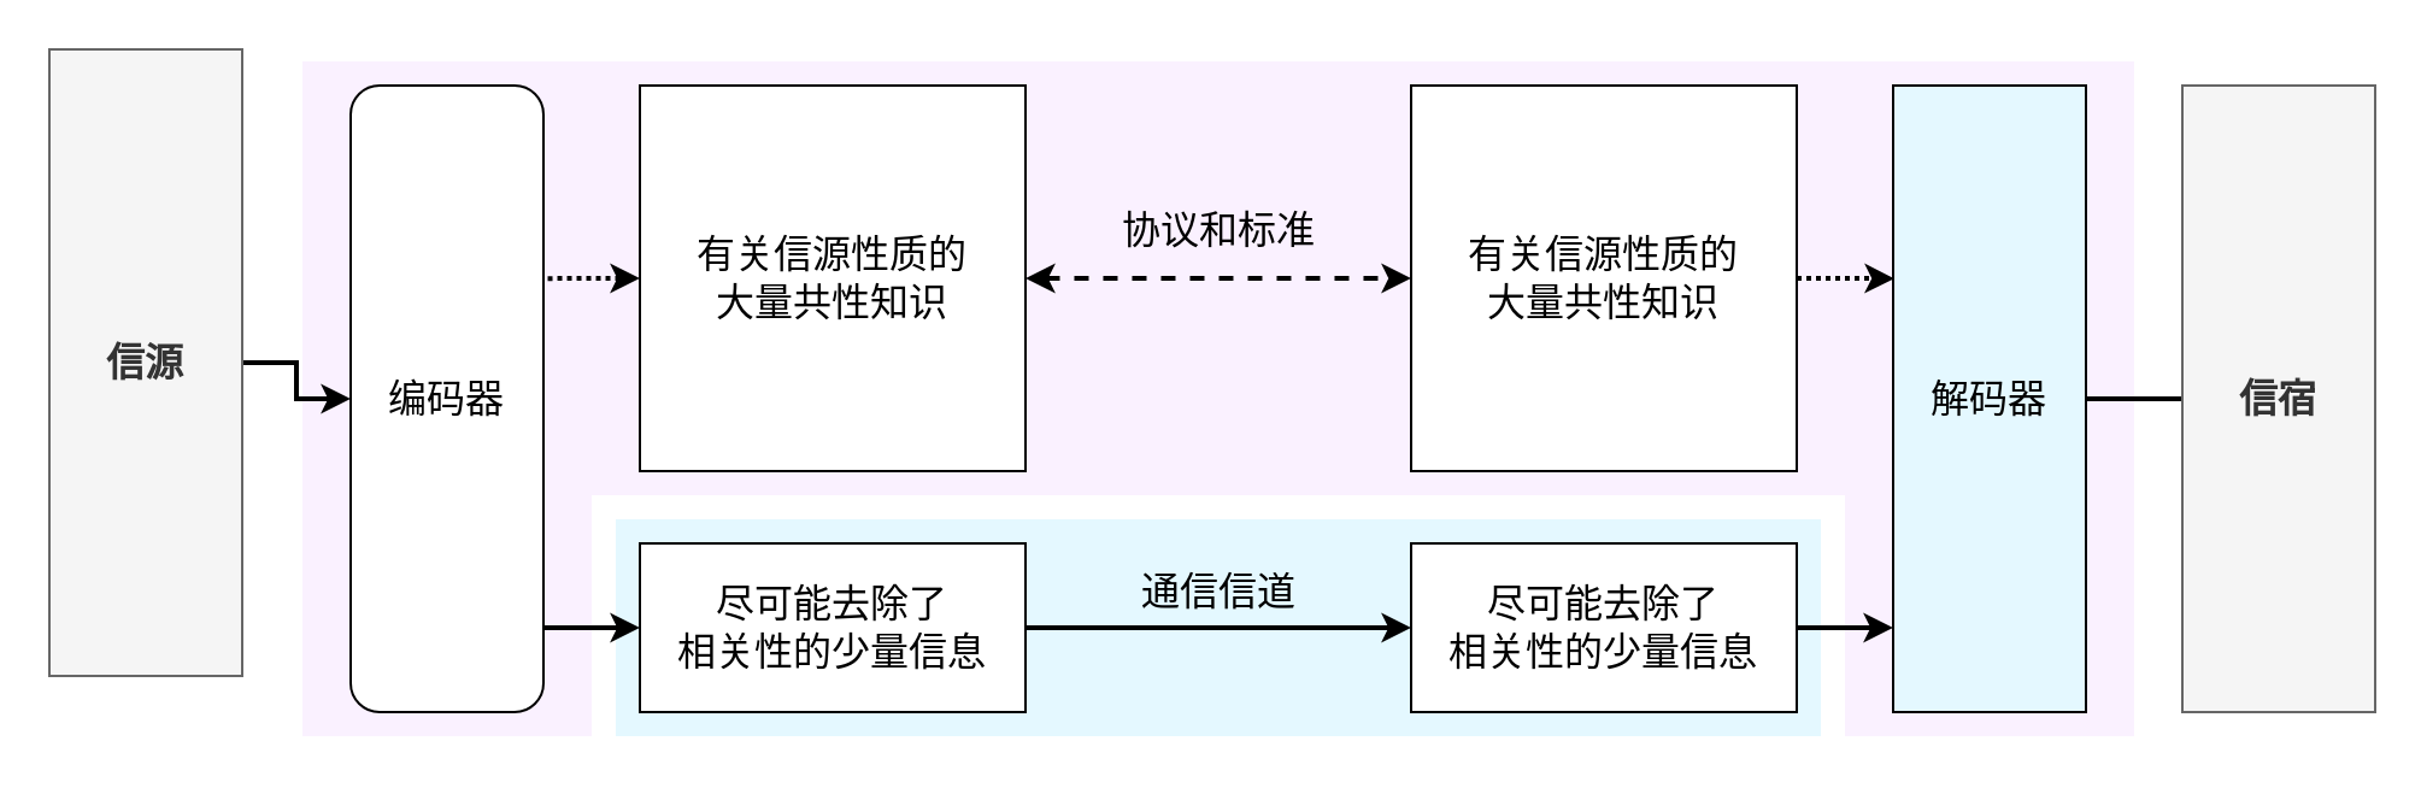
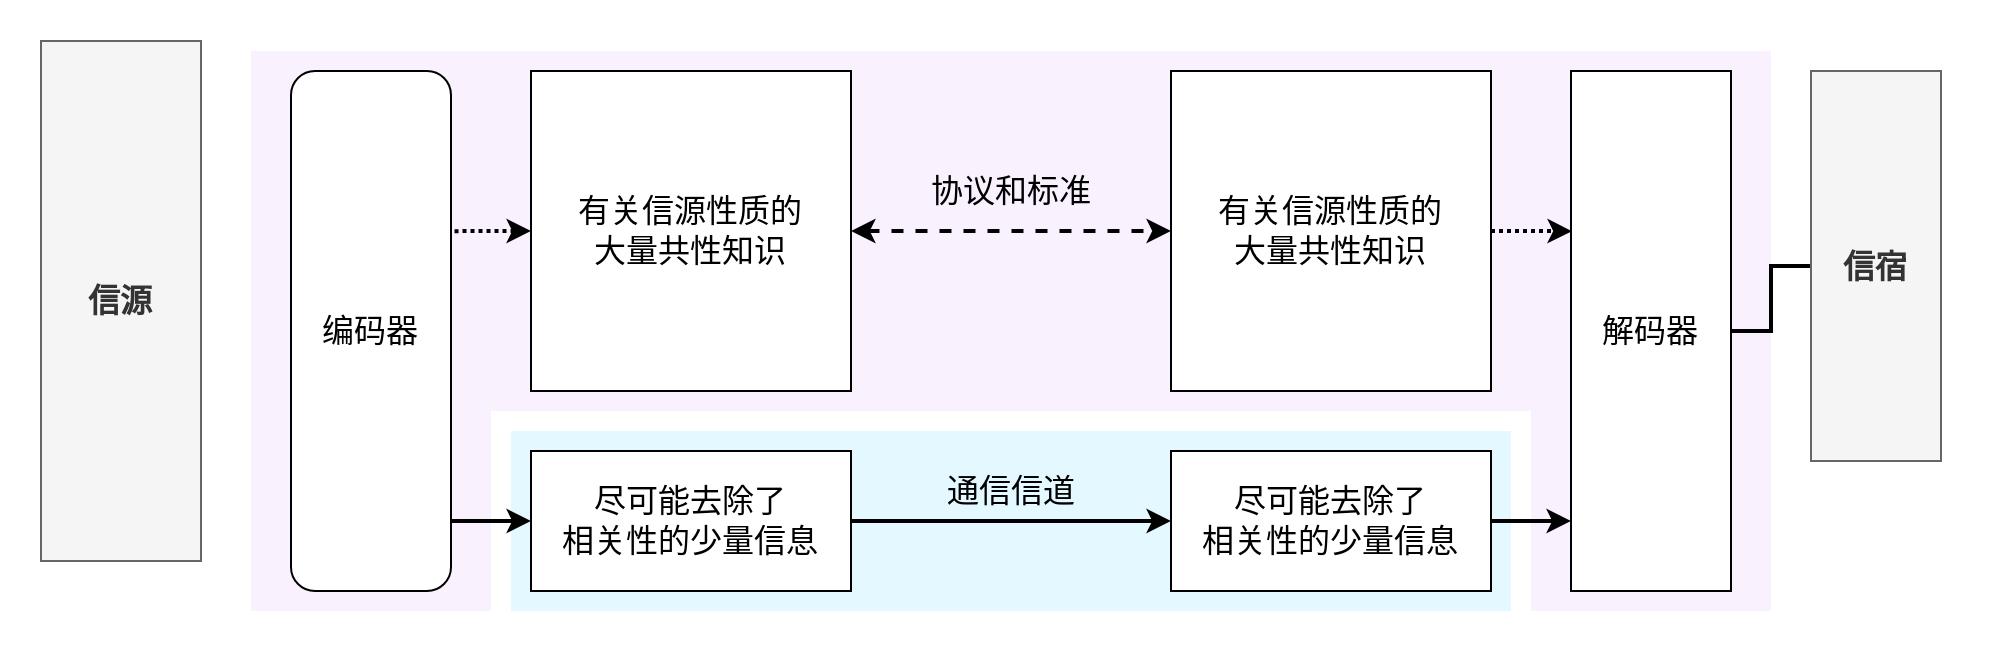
- <mxCell id="16" style="edgeStyle=orthogonalEdgeStyle;rounded=0;orthogonalLoop=1;jettySize=auto;html=1;exitX=1;exitY=0.5;exitDx=0;exitDy=0;entryX=0;entryY=0.5;entryDx=0;entryDy=0;labelBackgroundColor=none;startArrow=none;startFill=0;endArrow=classic;endFill=1;strokeWidth=2;fontFamily=更纱黑体 SC;fontSize=16;" edge="1" parent="1" source="17" target="18"><mxGeometry relative="1" as="geometry" /></mxCell>
- <mxCell id="20" value="解码器" style="rounded=0;whiteSpace=wrap;html=1;fontSize=16;fontFamily=更纱黑体 SC;fillColor=#e4f8ff;" vertex="1" parent="1"><mxGeometry x="785" y="35" width="80" height="260" as="geometry" /></mxCell>
+ <mxCell id="20" value="解码器" style="rounded=0;whiteSpace=wrap;html=1;fontSize=16;fontFamily=更纱黑体 SC;" vertex="1" parent="1"><mxGeometry x="785" y="35" width="80" height="260" as="geometry" /></mxCell>
- <mxCell id="21" value="信宿" style="rounded=0;whiteSpace=wrap;html=1;fontSize=16;fontFamily=更纱黑体 SC;fillColor=#f5f5f5;strokeColor=#666666;fontColor=#333333;fontStyle=1" vertex="1" parent="1"><mxGeometry x="905" y="35" width="80" height="260" as="geometry" /></mxCell>
+ <mxCell id="21" value="信宿" style="rounded=0;whiteSpace=wrap;html=1;fontSize=16;fontFamily=更纱黑体 SC;fillColor=#f5f5f5;strokeColor=#666666;fontColor=#333333;fontStyle=1" vertex="1" parent="1"><mxGeometry x="905" y="35" width="65" height="195" as="geometry" /></mxCell>
